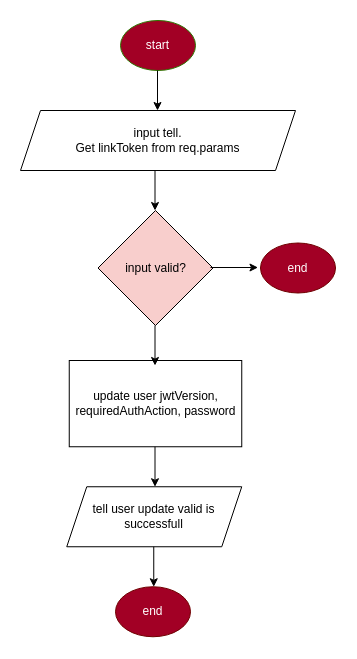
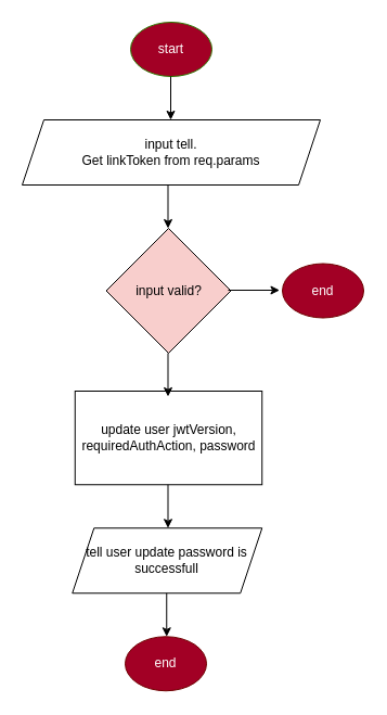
- <mxCell id="6" value="tell user update valid is successfull" style="shape=parallelogram;perimeter=parallelogramPerimeter;whiteSpace=wrap;html=1;fixedSize=1;" vertex="1" parent="1"><mxGeometry x="66.25" y="486.25" width="175" height="60" as="geometry" /></mxCell>
+ <mxCell id="6" value="tell user update password is successfull" style="shape=parallelogram;perimeter=parallelogramPerimeter;whiteSpace=wrap;html=1;fixedSize=1;" vertex="1" parent="1"><mxGeometry x="66.25" y="486.25" width="175" height="60" as="geometry" /></mxCell>
